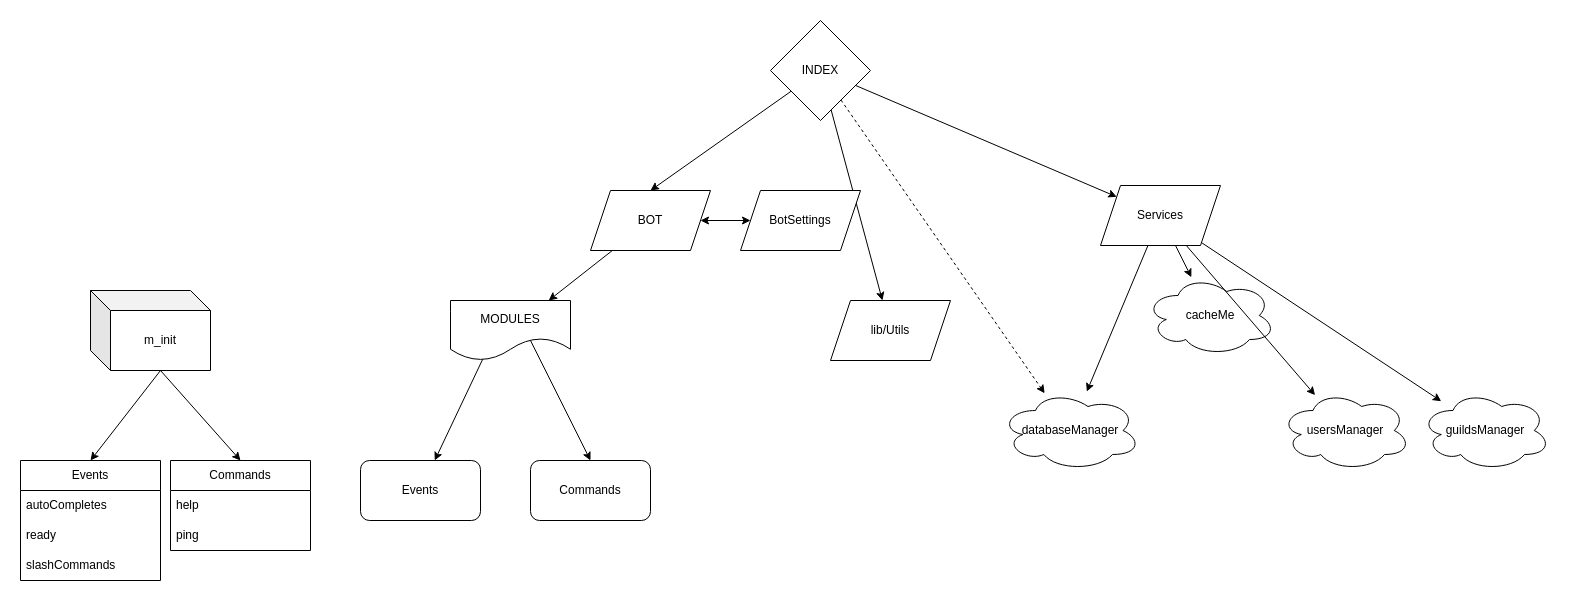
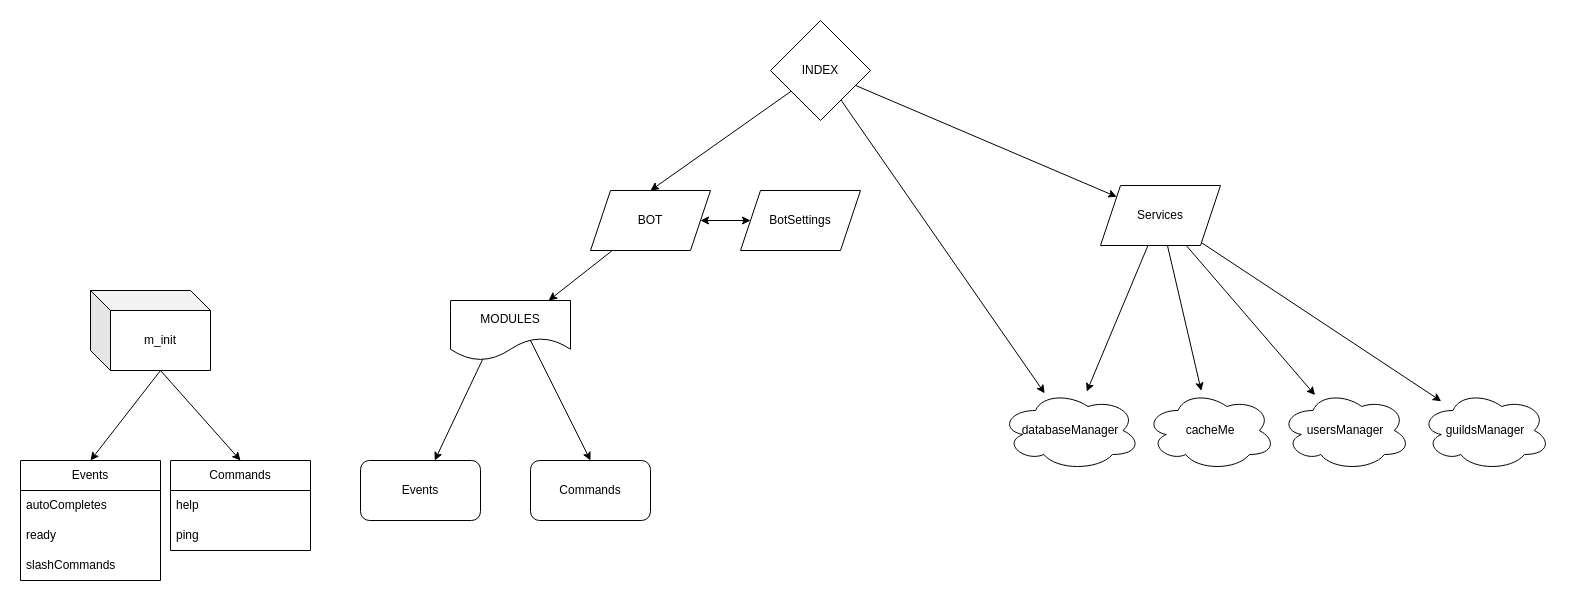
- <mxCell id="2" value="" style="endArrow=classic;html=1;dashed=1;" edge="1" parent="1" source="5" target="27"><mxGeometry width="50" height="50" relative="1" as="geometry"><mxPoint x="990" y="170" as="sourcePoint" /><mxPoint x="1113.672" y="345.808" as="targetPoint" /></mxGeometry></mxCell>
+ <mxCell id="2" value="" style="endArrow=classic;html=1;" edge="1" parent="1" source="5" target="27"><mxGeometry width="50" height="50" relative="1" as="geometry"><mxPoint x="990" y="170" as="sourcePoint" /><mxPoint x="1113.672" y="345.808" as="targetPoint" /></mxGeometry></mxCell>
- <mxCell id="4" value="" style="edgeStyle=none;html=1;" parent="1" source="5" target="9" edge="1"><mxGeometry relative="1" as="geometry"><mxPoint x="810" y="190" as="targetPoint" /></mxGeometry></mxCell>
- <mxCell id="22" value="cacheMe" style="ellipse;shape=cloud;whiteSpace=wrap;html=1;" vertex="1" parent="1"><mxGeometry x="1145" y="275" width="130" height="80" as="geometry" /></mxCell>
+ <mxCell id="22" value="cacheMe" style="ellipse;shape=cloud;whiteSpace=wrap;html=1;" vertex="1" parent="1"><mxGeometry x="1145" y="390" width="130" height="80" as="geometry" /></mxCell>
- <mxCell id="9" value="lib/Utils" style="shape=parallelogram;perimeter=parallelogramPerimeter;whiteSpace=wrap;html=1;fixedSize=1;" parent="1" vertex="1"><mxGeometry x="830" y="300" width="120" height="60" as="geometry" /></mxCell>
